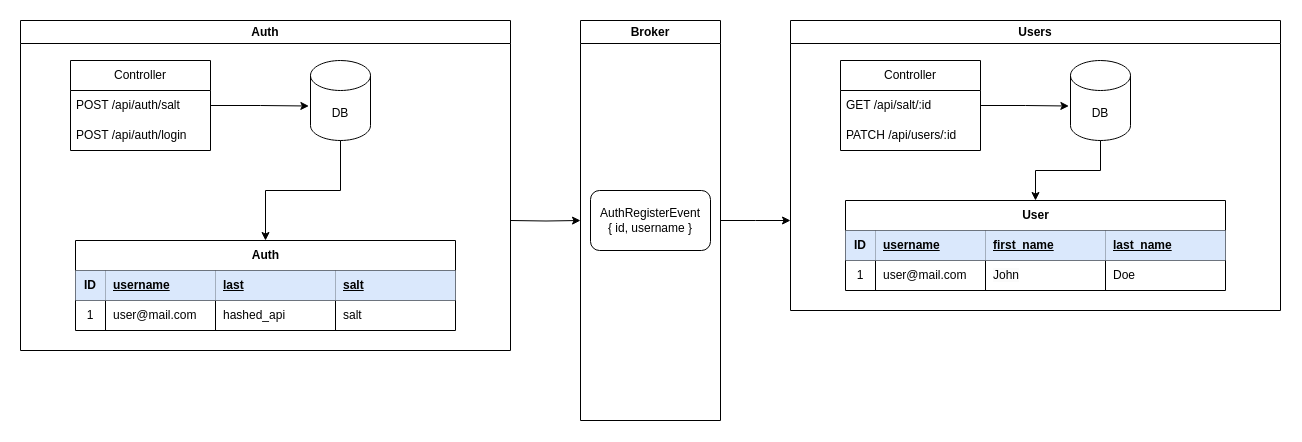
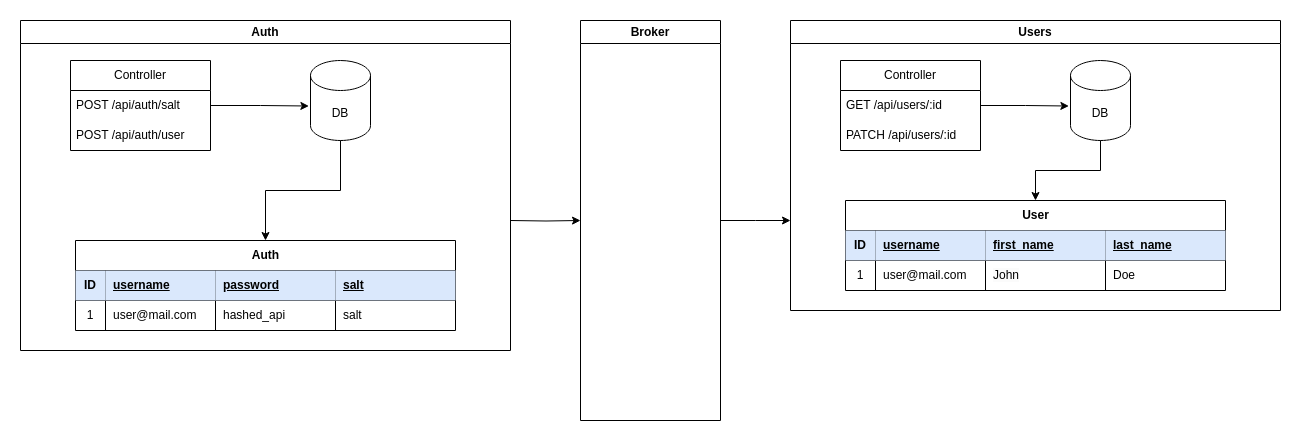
- <mxCell id="27" value="GET /api/salt/:id" style="text;strokeColor=none;fillColor=none;align=left;verticalAlign=middle;spacingLeft=4;spacingRight=4;overflow=hidden;points=[[0,0.5],[1,0.5]];portConstraint=eastwest;rotatable=0;whiteSpace=wrap;html=1;absoluteArcSize=0;" vertex="1" parent="26"><mxGeometry y="30" width="140" height="30" as="geometry" /></mxCell>
+ <mxCell id="27" value="GET /api/users/:id" style="text;strokeColor=none;fillColor=none;align=left;verticalAlign=middle;spacingLeft=4;spacingRight=4;overflow=hidden;points=[[0,0.5],[1,0.5]];portConstraint=eastwest;rotatable=0;whiteSpace=wrap;html=1;absoluteArcSize=0;" vertex="1" parent="26"><mxGeometry y="30" width="140" height="30" as="geometry" /></mxCell>
- <mxCell id="7" value="POST /api/auth/login" style="text;strokeColor=none;fillColor=none;align=left;verticalAlign=middle;spacingLeft=4;spacingRight=4;overflow=hidden;points=[[0,0.5],[1,0.5]];portConstraint=eastwest;rotatable=0;whiteSpace=wrap;html=1;" vertex="1" parent="5"><mxGeometry y="60" width="140" height="30" as="geometry" /></mxCell>
+ <mxCell id="7" value="POST /api/auth/user" style="text;strokeColor=none;fillColor=none;align=left;verticalAlign=middle;spacingLeft=4;spacingRight=4;overflow=hidden;points=[[0,0.5],[1,0.5]];portConstraint=eastwest;rotatable=0;whiteSpace=wrap;html=1;" vertex="1" parent="5"><mxGeometry y="60" width="140" height="30" as="geometry" /></mxCell>
- <mxCell id="23" value="AuthRegisterEvent&lt;br&gt;{ id, username }" style="rounded=1;whiteSpace=wrap;html=1;" vertex="1" parent="22"><mxGeometry x="10" y="170" width="120" height="60" as="geometry" /></mxCell>
- <mxCell id="13" value="last" style="shape=partialRectangle;connectable=0;fillColor=#dae8fc;top=0;left=0;bottom=0;right=0;align=left;spacingLeft=6;fontStyle=5;overflow=hidden;whiteSpace=wrap;html=1;strokeColor=#6c8ebf;" vertex="1" parent="10"><mxGeometry x="140" width="120" height="30" as="geometry"><mxRectangle width="120" height="30" as="alternateBounds" /></mxGeometry></mxCell>
+ <mxCell id="13" value="password" style="shape=partialRectangle;connectable=0;fillColor=#dae8fc;top=0;left=0;bottom=0;right=0;align=left;spacingLeft=6;fontStyle=5;overflow=hidden;whiteSpace=wrap;html=1;strokeColor=#6c8ebf;" vertex="1" parent="10"><mxGeometry x="140" width="120" height="30" as="geometry"><mxRectangle width="120" height="30" as="alternateBounds" /></mxGeometry></mxCell>
